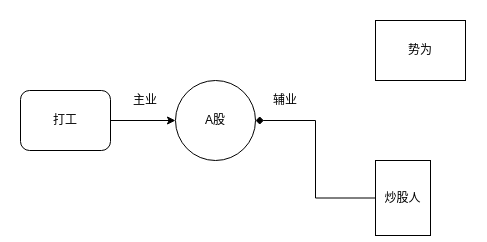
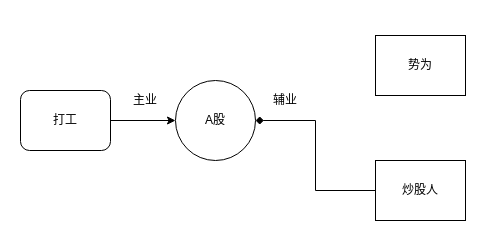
- <mxCell id="7" value="势为" style="rounded=0;whiteSpace=wrap;html=1;" vertex="1" parent="1"><mxGeometry x="375" y="20" width="90" height="60" as="geometry" /></mxCell>
+ <mxCell id="7" value="势为" style="rounded=0;whiteSpace=wrap;html=1;" vertex="1" parent="1"><mxGeometry x="375" y="35" width="90" height="60" as="geometry" /></mxCell>
- <mxCell id="6" value="炒股人" style="rounded=0;whiteSpace=wrap;html=1;" vertex="1" parent="1"><mxGeometry x="375" y="160" width="55" height="75" as="geometry" /></mxCell>
+ <mxCell id="6" value="炒股人" style="rounded=0;whiteSpace=wrap;html=1;" vertex="1" parent="1"><mxGeometry x="375" y="160" width="90" height="60" as="geometry" /></mxCell>
